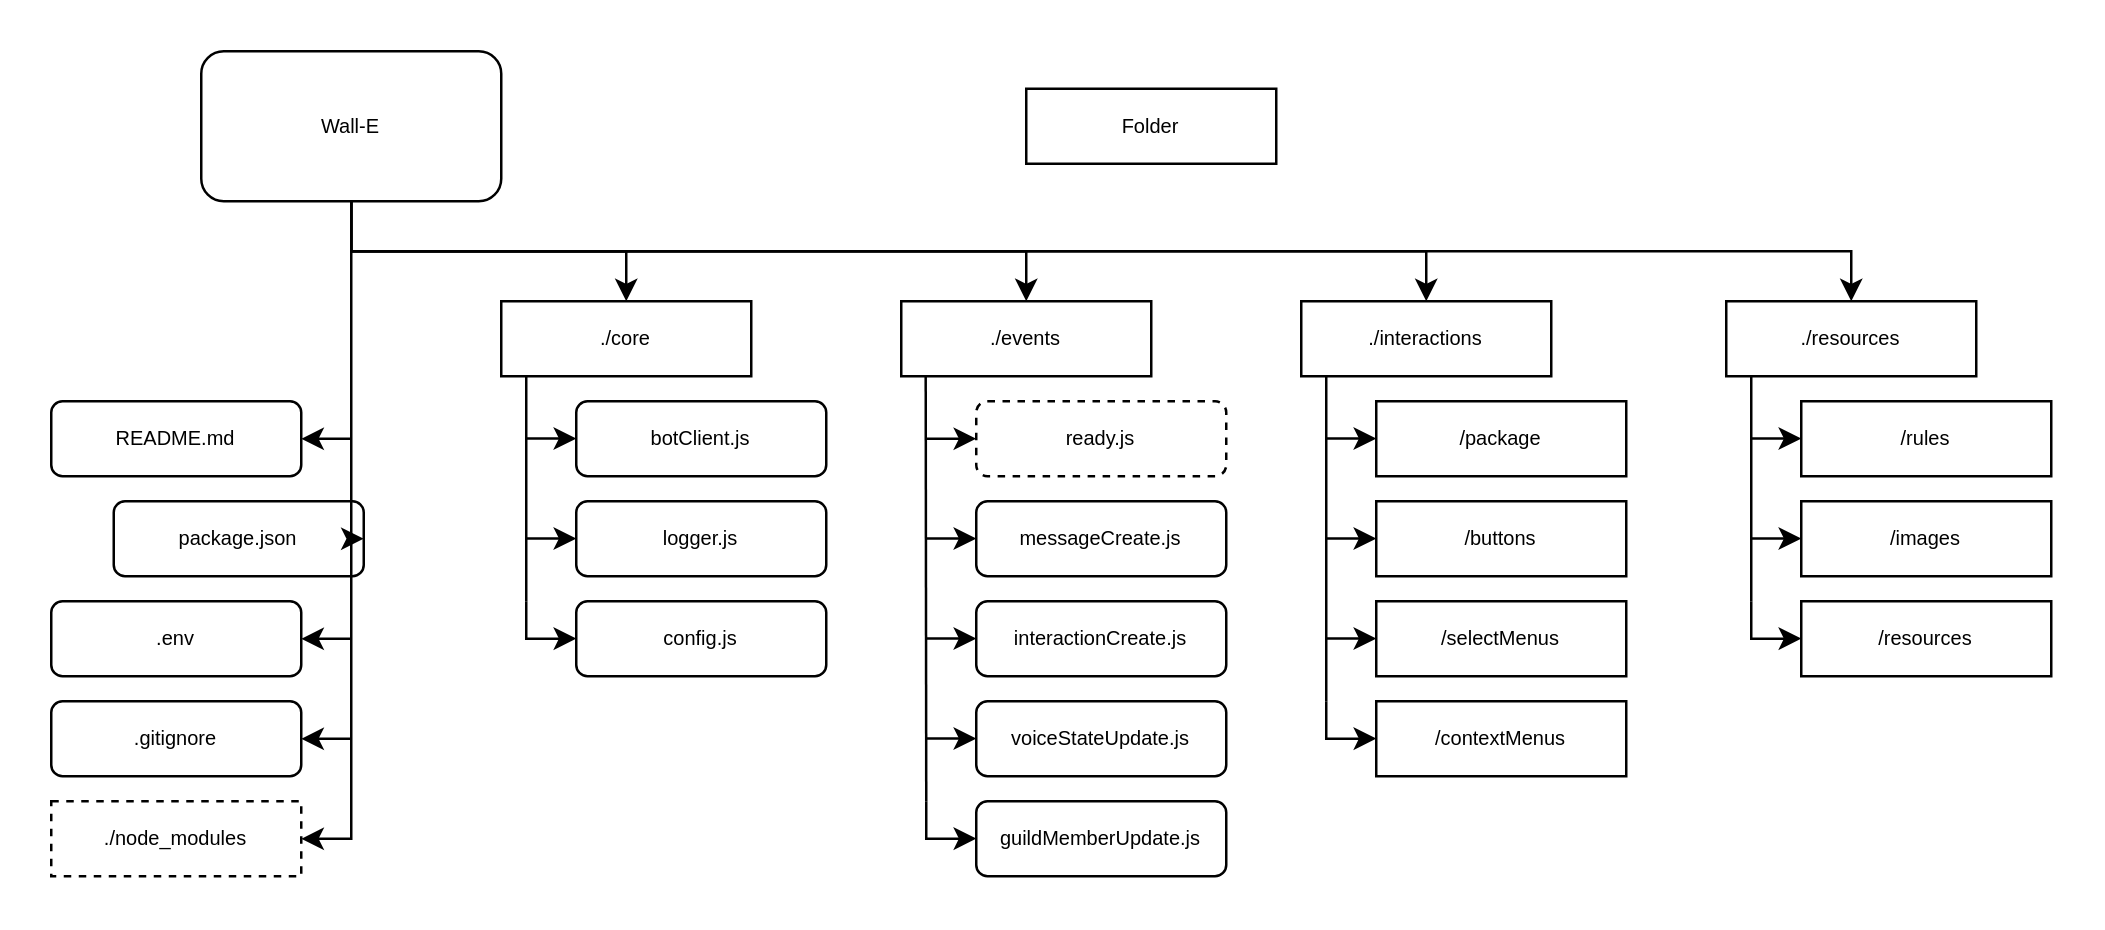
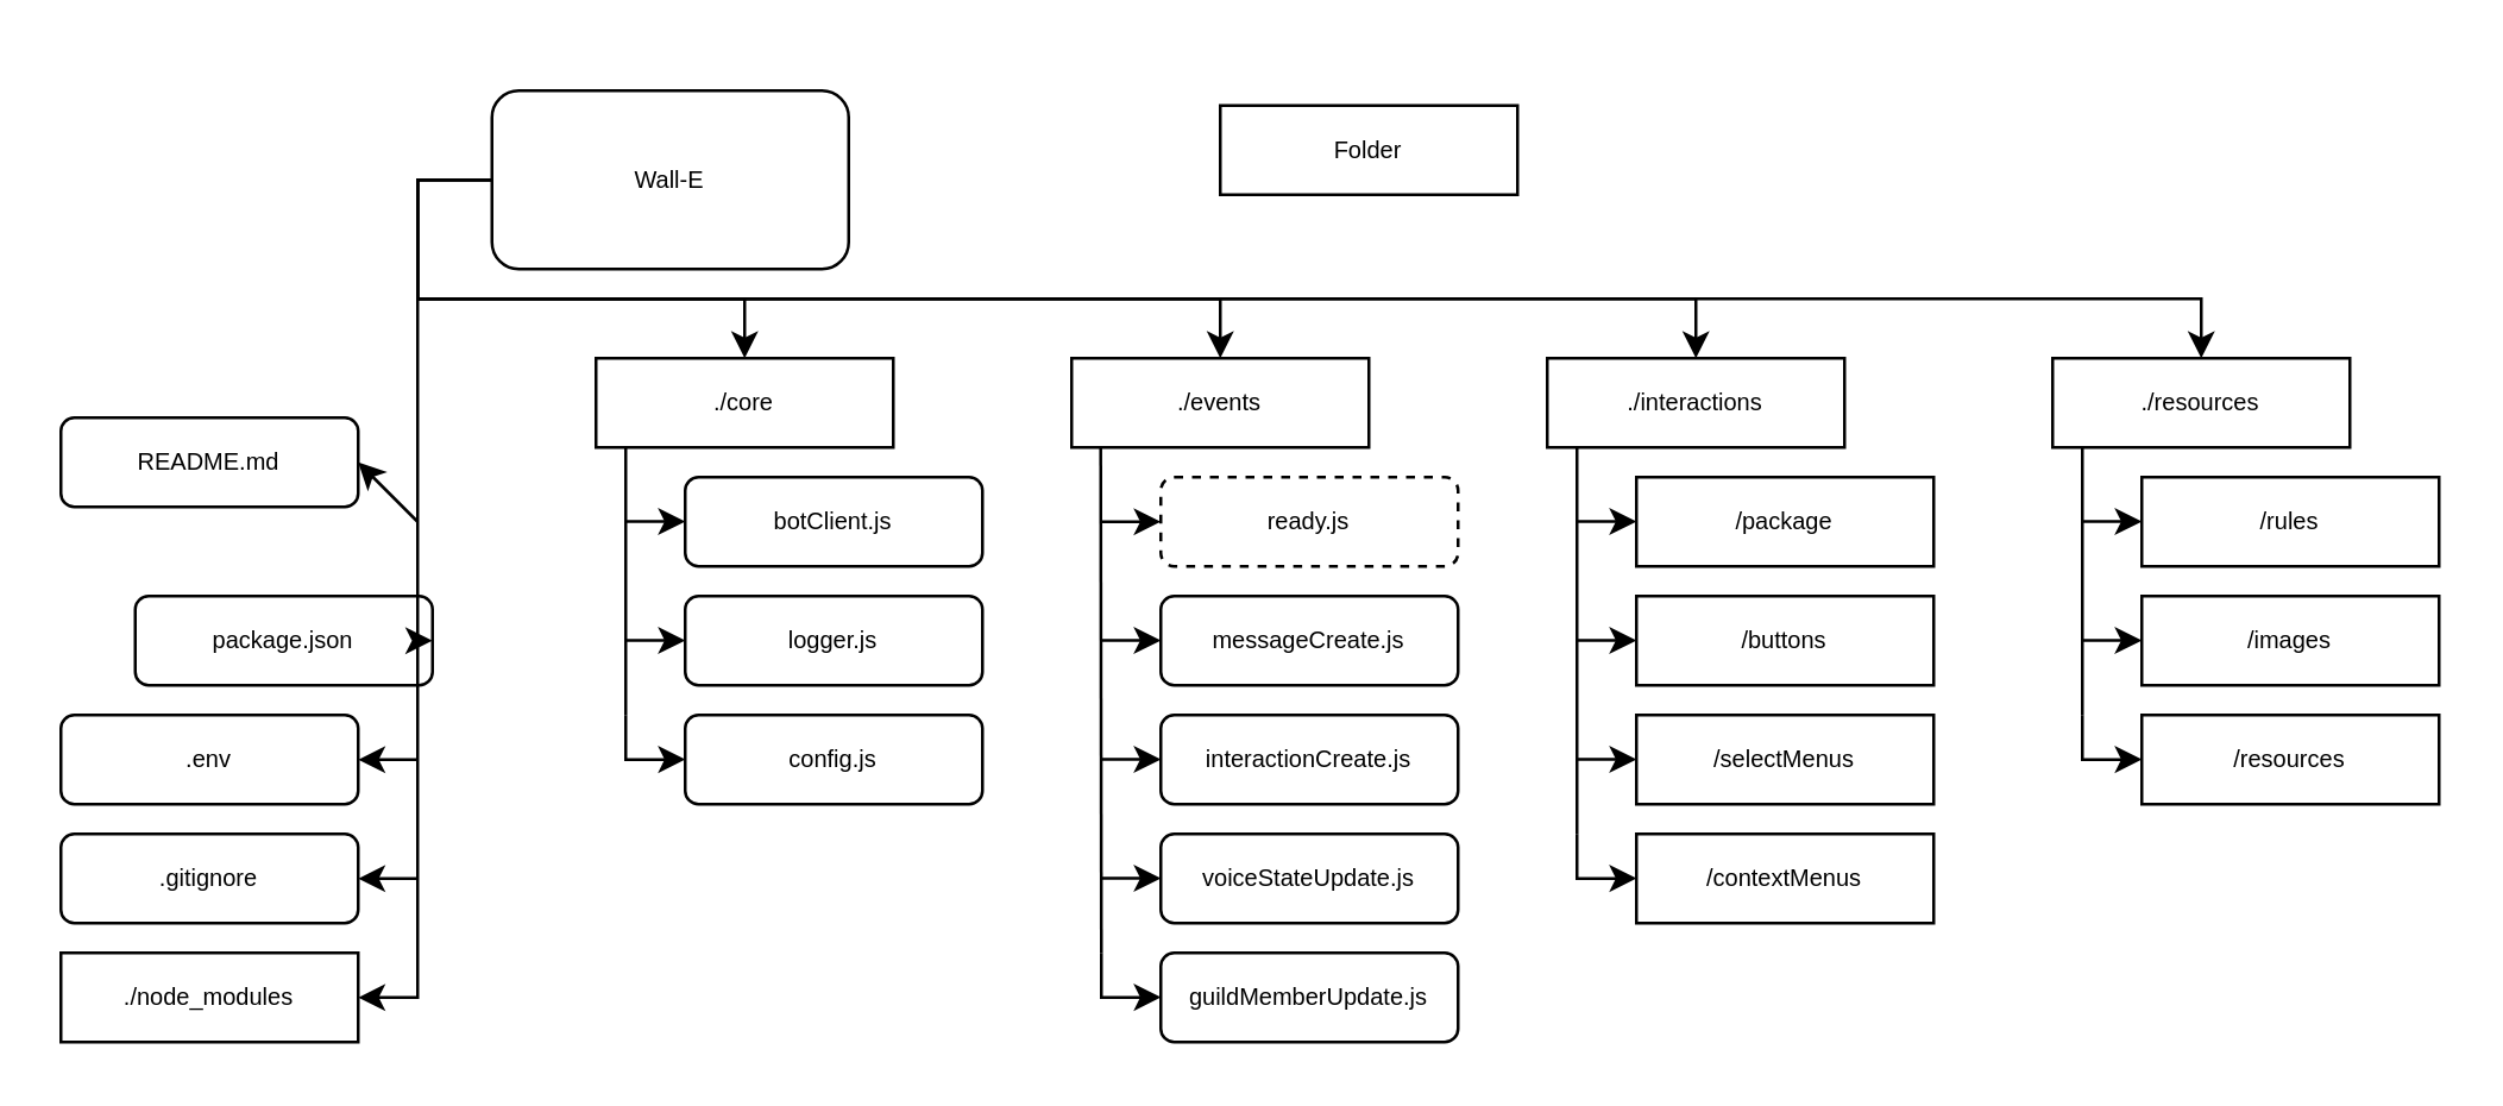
- <mxCell id="6" value="Wall-E" style="rounded=1;whiteSpace=wrap;html=1;fontSize=8;" vertex="1" parent="1"><mxGeometry x="80" y="20" width="120" height="60" as="geometry" /></mxCell>
+ <mxCell id="6" value="Wall-E" style="rounded=1;whiteSpace=wrap;html=1;fontSize=8;" vertex="1" parent="1"><mxGeometry x="165" y="30" width="120" height="60" as="geometry" /></mxCell>
- <mxCell id="8" value="README.md" style="rounded=1;whiteSpace=wrap;html=1;fontSize=8;" vertex="1" parent="1"><mxGeometry x="20" y="160" width="100" height="30" as="geometry" /></mxCell>
+ <mxCell id="8" value="README.md" style="rounded=1;whiteSpace=wrap;html=1;fontSize=8;" vertex="1" parent="1"><mxGeometry x="20" y="140" width="100" height="30" as="geometry" /></mxCell>
- <mxCell id="16" value="./node_modules" style="rounded=0;whiteSpace=wrap;html=1;fontSize=8;dashed=1;" vertex="1" parent="1"><mxGeometry x="20" y="320" width="100" height="30" as="geometry" /></mxCell>
+ <mxCell id="16" value="./node_modules" style="rounded=0;whiteSpace=wrap;html=1;fontSize=8;" vertex="1" parent="1"><mxGeometry x="20" y="320" width="100" height="30" as="geometry" /></mxCell>
